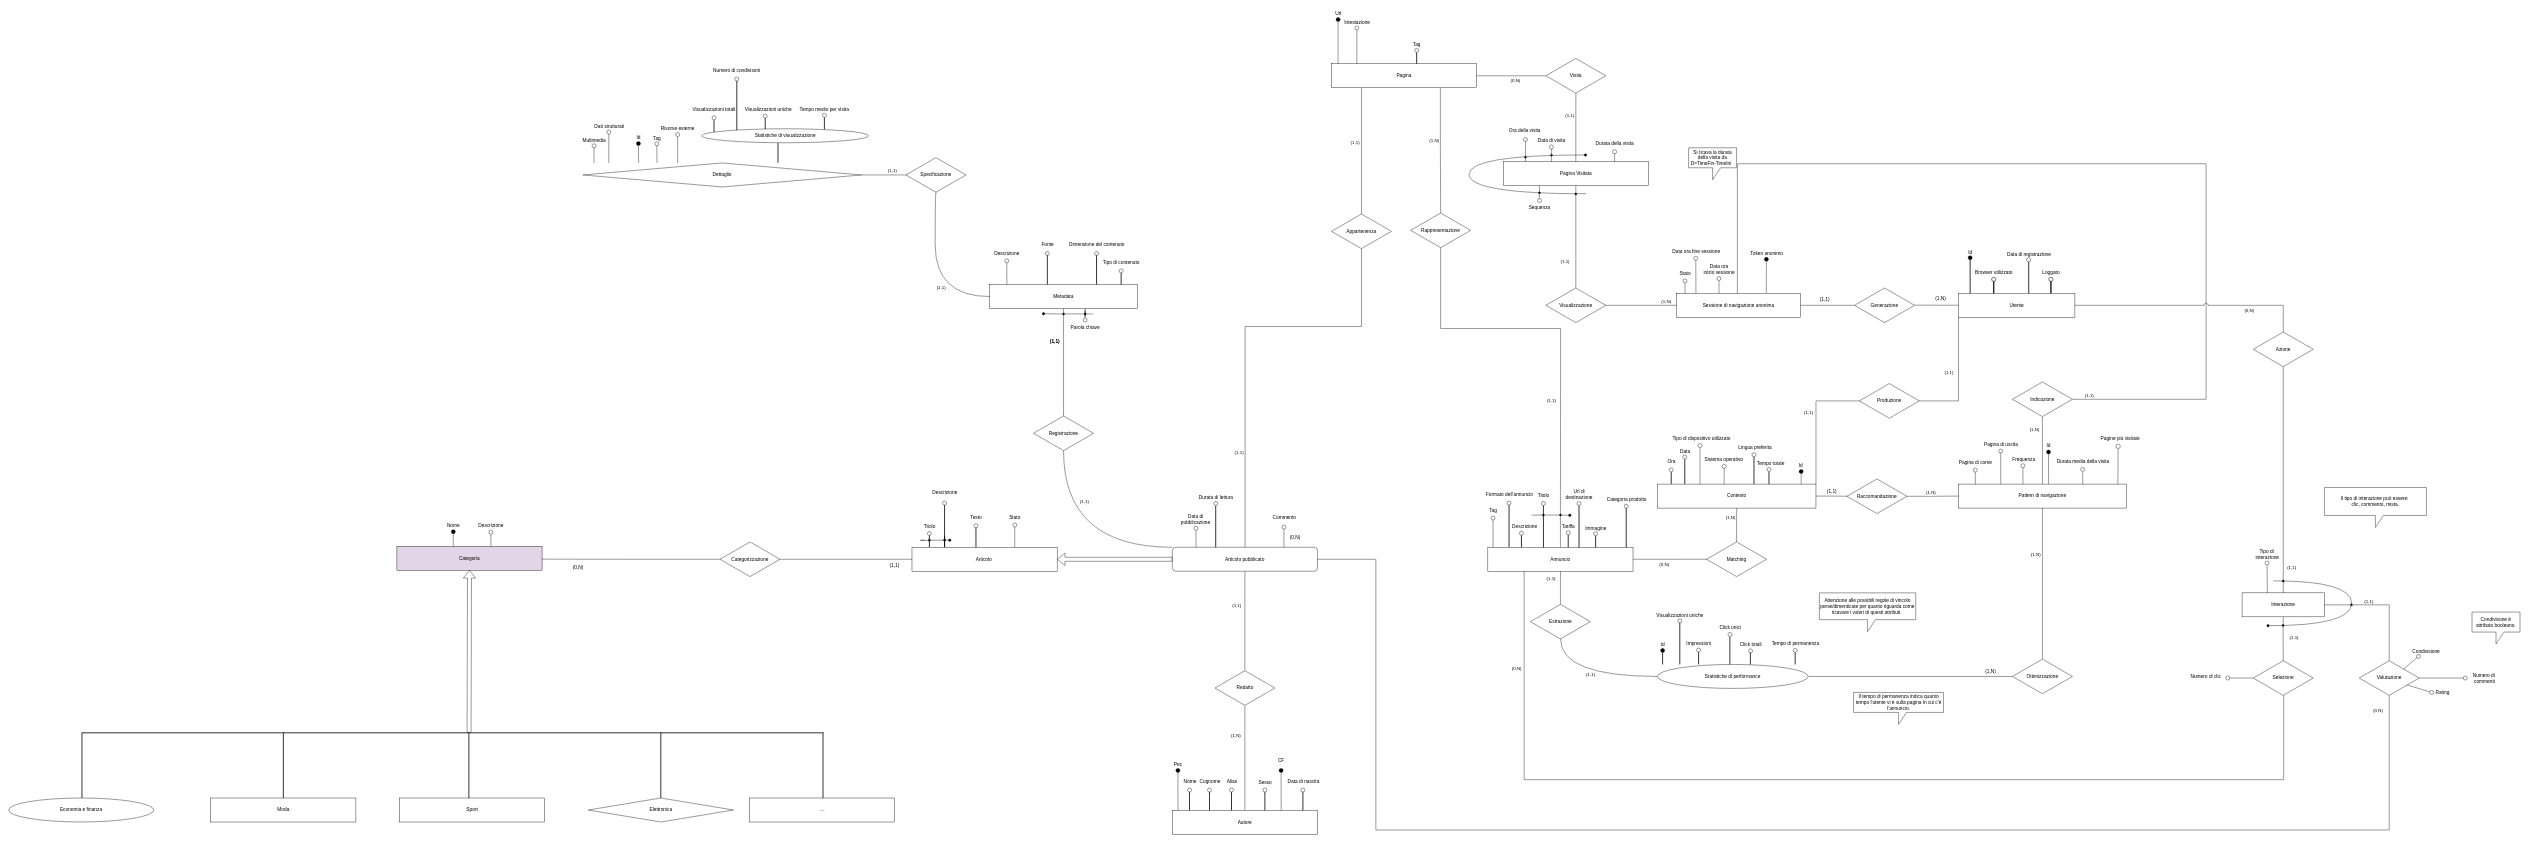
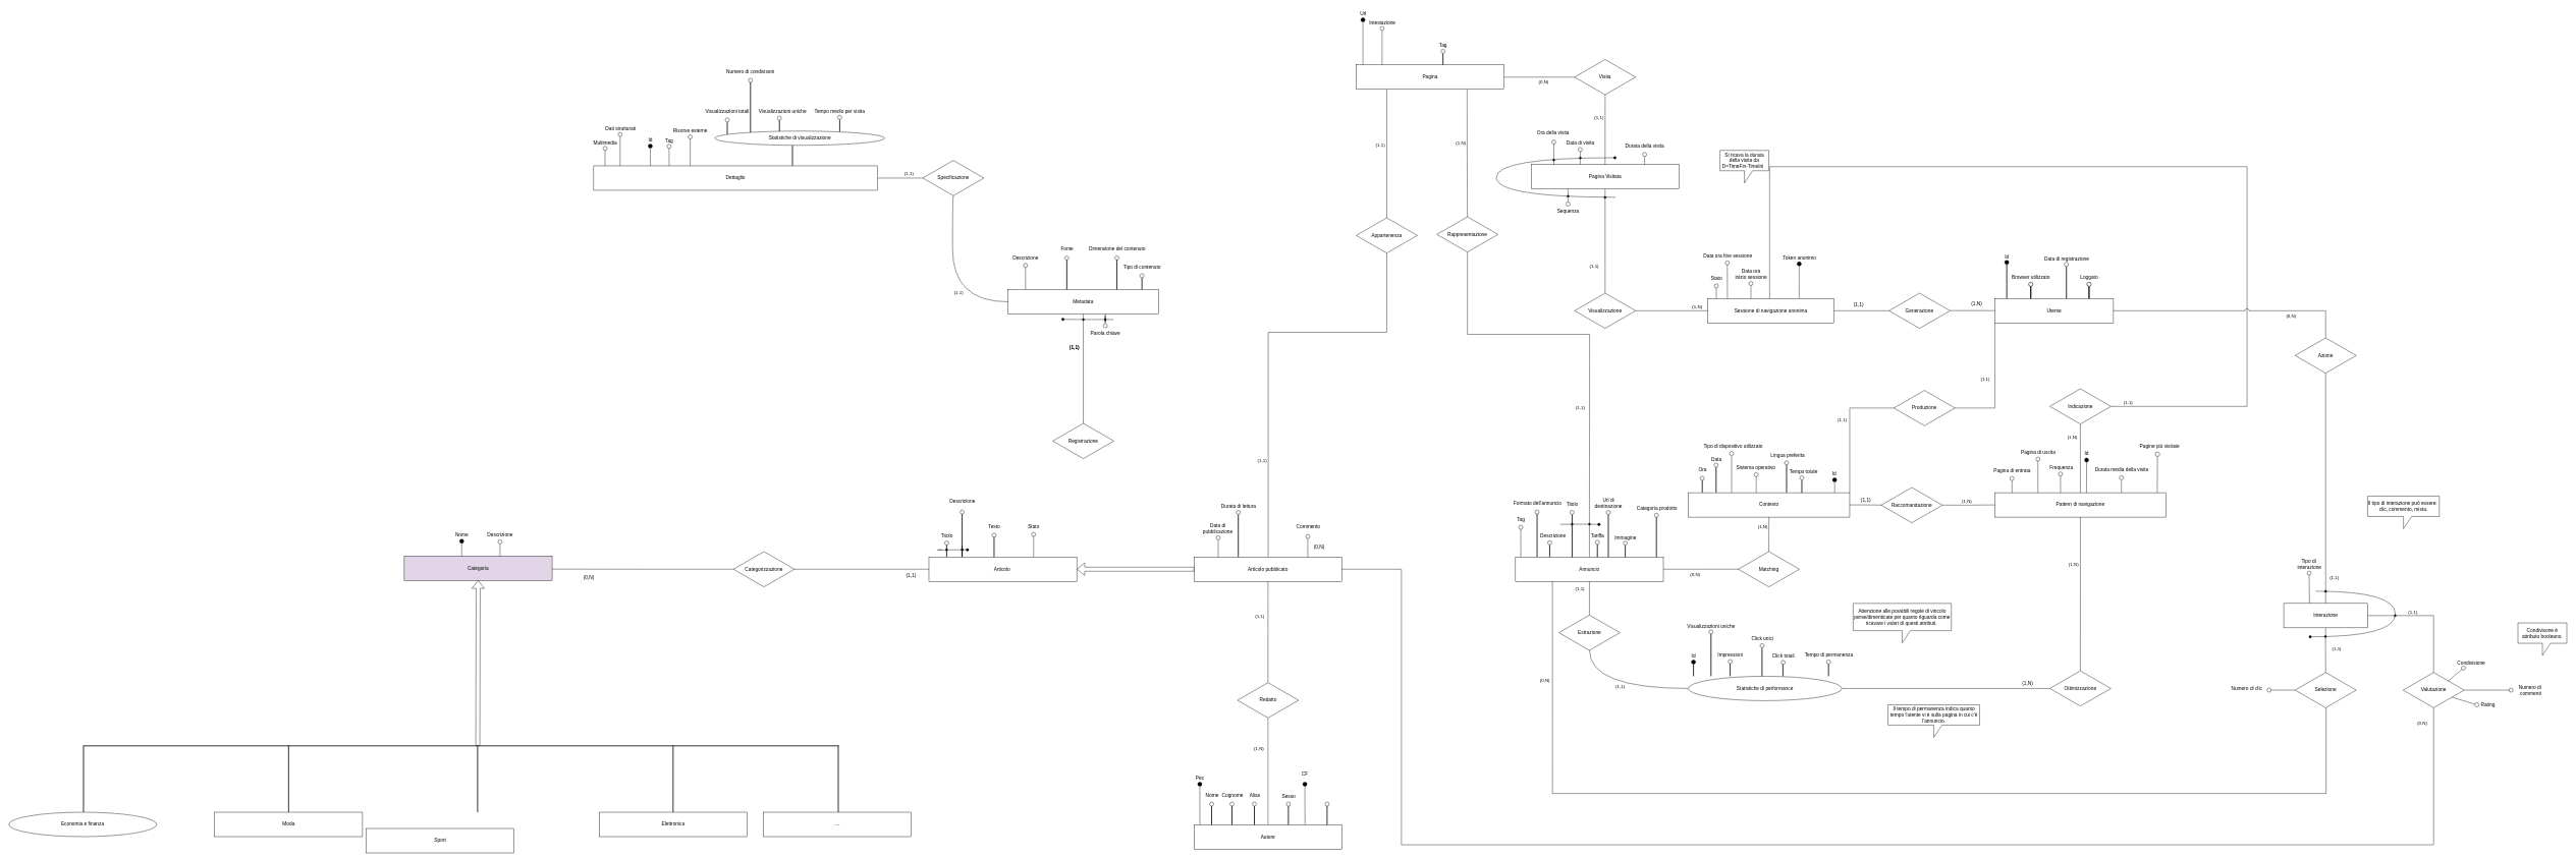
- <mxCell id="136" value="Dettaglio" style="rhombus;whiteSpace=wrap;html=1;" vertex="1" parent="1"><mxGeometry x="1456" y="407" width="697" height="60" as="geometry" /></mxCell>
+ <mxCell id="136" value="Dettaglio" style="rounded=0;whiteSpace=wrap;html=1;" vertex="1" parent="1"><mxGeometry x="1456" y="407" width="697" height="60" as="geometry" /></mxCell>
- <mxCell id="82" value="Pagina di come" style="text;html=1;align=center;verticalAlign=middle;resizable=0;points=[];autosize=1;strokeColor=none;fillColor=none;" vertex="1" parent="1"><mxGeometry x="4883.5" y="1144" width="109" height="26" as="geometry" /></mxCell>
+ <mxCell id="82" value="Pagina di entrata" style="text;html=1;align=center;verticalAlign=middle;resizable=0;points=[];autosize=1;strokeColor=none;fillColor=none;" vertex="1" parent="1"><mxGeometry x="4883.5" y="1144" width="109" height="26" as="geometry" /></mxCell>
- <mxCell id="316" value="Il tipo di interazione può essere:&amp;nbsp;&lt;br&gt;clic, commento, mista." style="shape=callout;whiteSpace=wrap;html=1;perimeter=calloutPerimeter;" vertex="1" parent="1"><mxGeometry x="5811" y="1218.5" width="255" height="100" as="geometry" /></mxCell>
+ <mxCell id="316" value="Il tipo di interazione può essere:&amp;nbsp;&lt;br&gt;clic, commento, mista." style="shape=callout;whiteSpace=wrap;html=1;perimeter=calloutPerimeter;" vertex="1" parent="1"><mxGeometry x="5811" y="1218.5" width="176" height="80" as="geometry" /></mxCell>
- <mxCell id="52" style="edgeStyle=orthogonalEdgeStyle;rounded=0;orthogonalLoop=1;jettySize=auto;html=1;endArrow=none;endFill=0;curved=1;entryX=0.5;entryY=0.983;entryDx=0;entryDy=0;entryPerimeter=0;exitX=0;exitY=0;exitDx=0;exitDy=0;" edge="1" parent="1" source="54" target="69"><mxGeometry relative="1" as="geometry"><Array as="points"><mxPoint x="2658" y="1368" /></Array></mxGeometry></mxCell>
- <mxCell id="53" value="(1,1)" style="edgeLabel;html=1;align=center;verticalAlign=middle;resizable=0;points=[];" vertex="1" connectable="0" parent="52"><mxGeometry x="0.475" y="-34" relative="1" as="geometry"><mxPoint x="17" y="-8" as="offset" /></mxGeometry></mxCell>
- <mxCell id="54" value="Articolo pubblicato" style="whiteSpace=wrap;html=1;rounded=1;" vertex="1" parent="1"><mxGeometry x="2930" y="1368" width="363" height="60" as="geometry" /></mxCell>
+ <mxCell id="54" value="Articolo pubblicato" style="rounded=0;whiteSpace=wrap;html=1;" vertex="1" parent="1"><mxGeometry x="2930" y="1368" width="363" height="60" as="geometry" /></mxCell>
- <mxCell id="156" value="Data di nascita" style="text;html=1;align=center;verticalAlign=middle;resizable=0;points=[];autosize=1;strokeColor=none;fillColor=none;" vertex="1" parent="1"><mxGeometry x="3209.5" y="1942" width="97" height="26" as="geometry" /></mxCell>
- <mxCell id="63" value="Sport" style="rounded=0;whiteSpace=wrap;html=1;" vertex="1" parent="1"><mxGeometry x="997.5" y="1995" width="363" height="60" as="geometry" /></mxCell>
+ <mxCell id="63" value="Sport" style="rounded=0;whiteSpace=wrap;html=1;" vertex="1" parent="1"><mxGeometry x="897.5" y="2035" width="363" height="60" as="geometry" /></mxCell>
- <mxCell id="64" value="Elettronica" style="rhombus;whiteSpace=wrap;html=1;" vertex="1" parent="1"><mxGeometry x="1469.5" y="1995" width="363" height="60" as="geometry" /></mxCell>
+ <mxCell id="64" value="Elettronica" style="rounded=0;whiteSpace=wrap;html=1;" vertex="1" parent="1"><mxGeometry x="1469.5" y="1995" width="363" height="60" as="geometry" /></mxCell>
